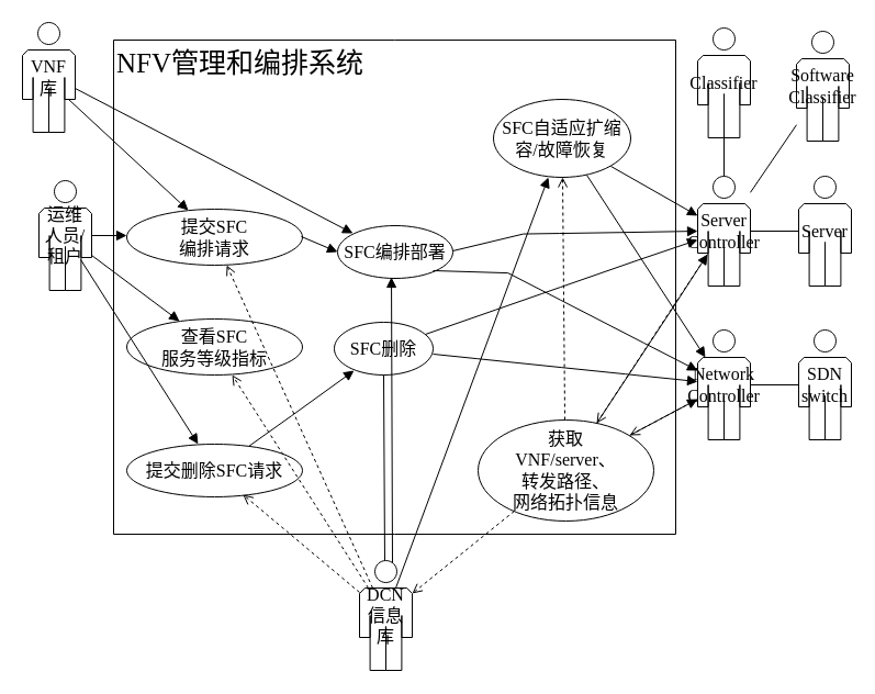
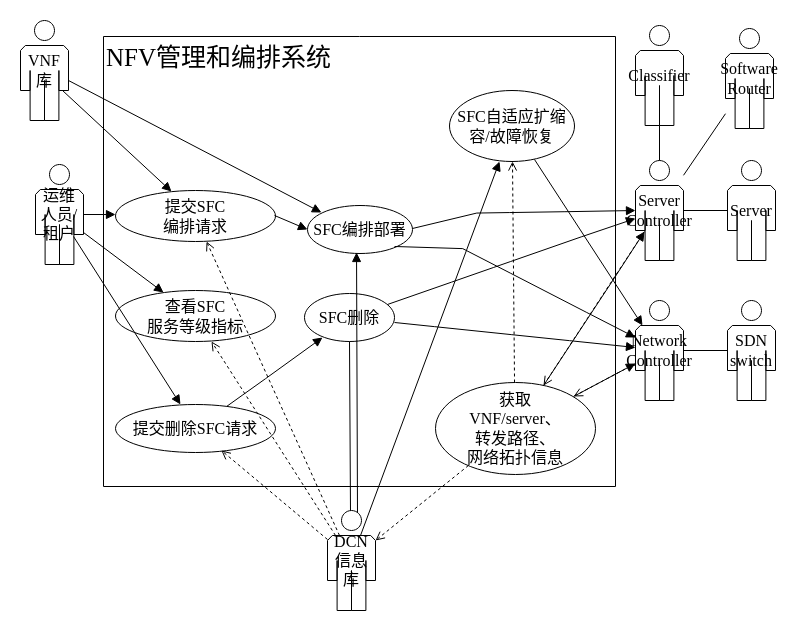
- <mxCell id="22" value="&lt;font style=&quot;font-size: 16px ; font-family: &amp;#34;simsun&amp;#34; ; color: #000000 ; direction: ltr ; letter-spacing: 0px ; line-height: 120% ; opacity: 1&quot;&gt;Software&lt;br&gt;Classifier&lt;br&gt;&lt;/font&gt;" style="verticalAlign=middle;align=center;vsdxID=96;fillColor=#FFFFFF;gradientColor=none;shape=stencil(tZTbDoIwDEC/Zo+QsQnis5f/WHTA4mSkTMW/d6SiQIQg6lu7nna9pYSvy0wUkjBaWjBHeVUHmxG+IYypPJOgrJMI3xK+TgzIFMw5P6BeiJqspZO51BEq9GO0dmH0hmpAUd8hq1U+zIbT0eUIOpfkI2TQRVk4jK6mo01zpmUwva54Njo2gviDyYbz2ehHYccXsbe0Kz+IenibFrB3JniOwl8wpKHpG6pV03A/XrwLRytPVKr0wFhhlck7a6gFpNJzX3mJFunDD03lVcqi9fxNcoO1/iU5J7wuRaK0xkPTtvcvi3vCq8S3dw==);labelBackgroundColor=none;rounded=0;html=1;whiteSpace=wrap;" parent="1" vertex="1"><mxGeometry x="725" y="28" width="48" height="100" as="geometry" /></mxCell>
+ <mxCell id="22" value="&lt;font style=&quot;font-size: 16px ; font-family: &amp;#34;simsun&amp;#34; ; color: #000000 ; direction: ltr ; letter-spacing: 0px ; line-height: 120% ; opacity: 1&quot;&gt;Software&lt;br&gt;Router&lt;br&gt;&lt;/font&gt;" style="verticalAlign=middle;align=center;vsdxID=96;fillColor=#FFFFFF;gradientColor=none;shape=stencil(tZTbDoIwDEC/Zo+QsQnis5f/WHTA4mSkTMW/d6SiQIQg6lu7nna9pYSvy0wUkjBaWjBHeVUHmxG+IYypPJOgrJMI3xK+TgzIFMw5P6BeiJqspZO51BEq9GO0dmH0hmpAUd8hq1U+zIbT0eUIOpfkI2TQRVk4jK6mo01zpmUwva54Njo2gviDyYbz2ehHYccXsbe0Kz+IenibFrB3JniOwl8wpKHpG6pV03A/XrwLRytPVKr0wFhhlck7a6gFpNJzX3mJFunDD03lVcqi9fxNcoO1/iU5J7wuRaK0xkPTtvcvi3vCq8S3dw==);labelBackgroundColor=none;rounded=0;html=1;whiteSpace=wrap;" parent="1" vertex="1"><mxGeometry x="725" y="28" width="48" height="100" as="geometry" /></mxCell>
- <mxCell id="35" style="vsdxID=78;edgeStyle=none;startArrow=none;endArrow=block;startSize=2;endSize=7;spacingTop=0;spacingBottom=0;spacingLeft=0;spacingRight=0;verticalAlign=middle;html=1;labelBackgroundColor=#ffffff;rounded=0;exitX=0.856;exitY=0.859;exitDx=0;exitDy=0;exitPerimeter=0;entryX=0;entryY=0.36;entryDx=0;entryDy=0;entryPerimeter=0;" parent="26" source="21" target="11" edge="1"><mxGeometry relative="1" as="geometry"><mxPoint as="offset" /><Array as="points" /></mxGeometry></mxCell>
